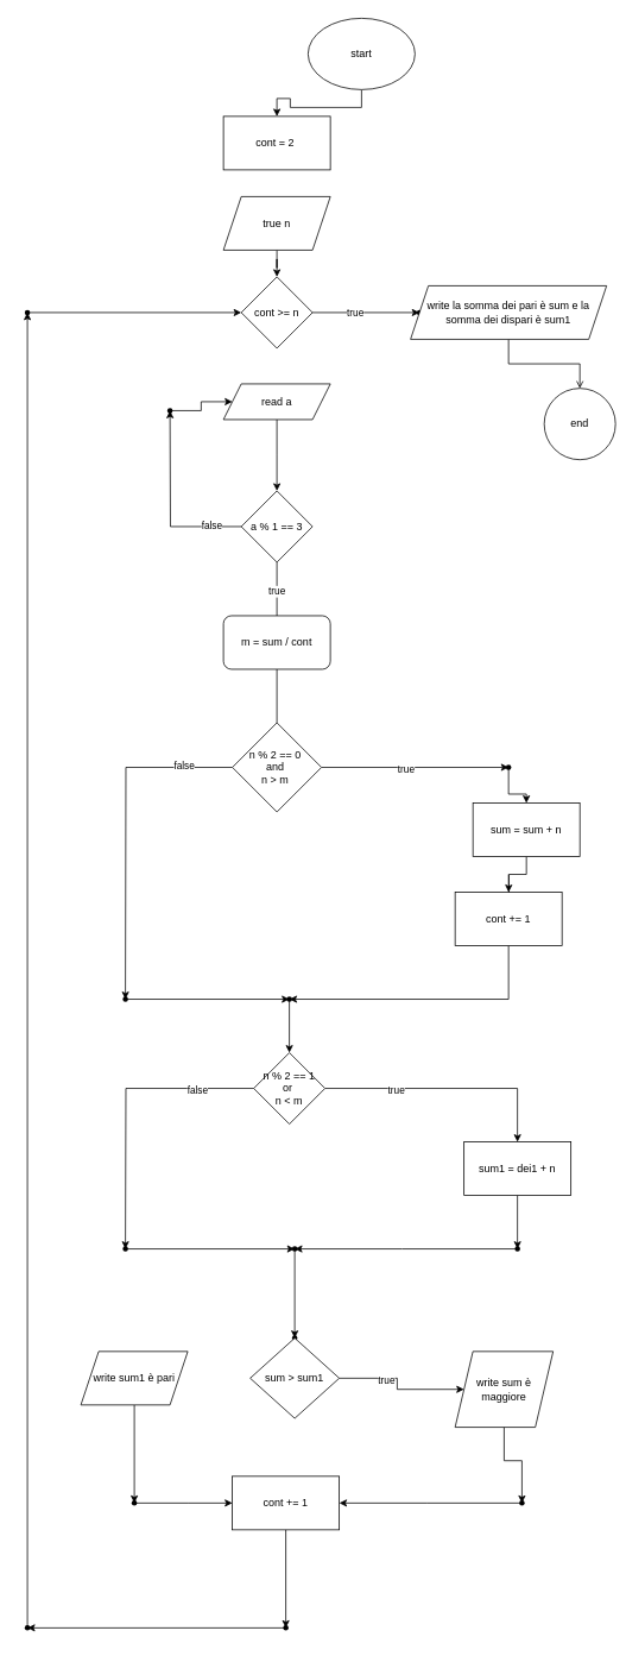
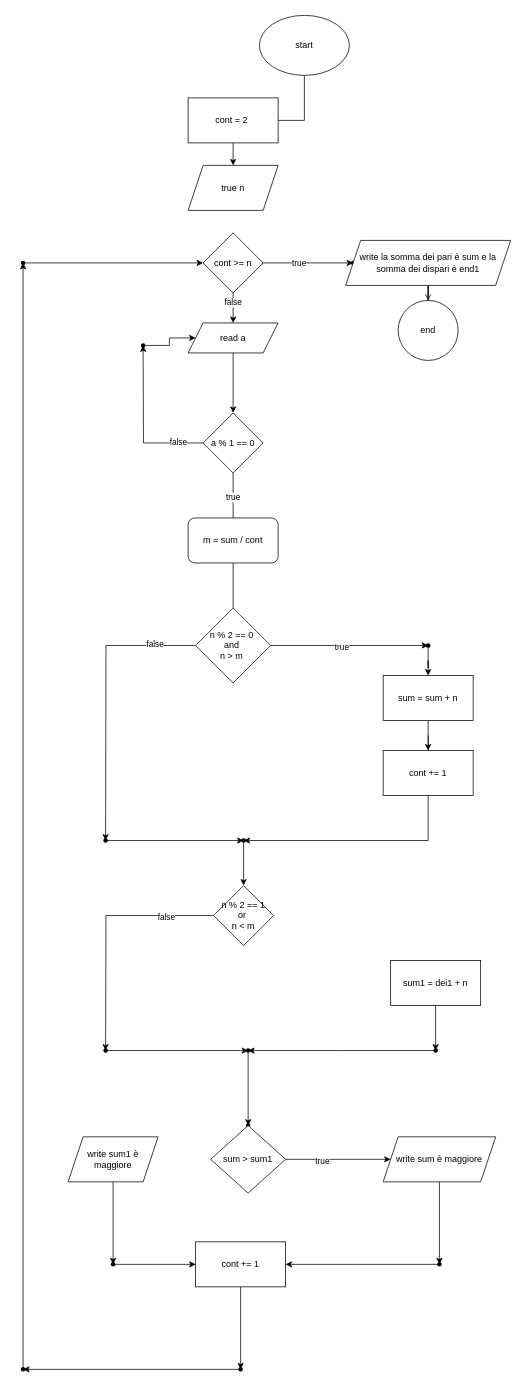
- <mxCell id="2" value="" style="edgeStyle=orthogonalEdgeStyle;rounded=0;orthogonalLoop=1;jettySize=auto;html=1;" edge="1" parent="1" source="3" target="11"><mxGeometry relative="1" as="geometry" /></mxCell>
+ <mxCell id="2" value="" style="edgeStyle=orthogonalEdgeStyle;rounded=0;orthogonalLoop=1;jettySize=auto;html=1;" edge="1" parent="1" source="3" target="5"><mxGeometry relative="1" as="geometry" /></mxCell>
- <mxCell id="4" value="" style="edgeStyle=orthogonalEdgeStyle;rounded=0;orthogonalLoop=1;jettySize=auto;html=1;" edge="1" parent="1" source="5" target="10"><mxGeometry relative="1" as="geometry" /></mxCell>
- <mxCell id="73" value="write la somma dei pari è sum e la somma dei dispari è sum1" style="shape=parallelogram;perimeter=parallelogramPerimeter;whiteSpace=wrap;html=1;fixedSize=1;" vertex="1" parent="1"><mxGeometry x="460" y="320" width="220" height="60" as="geometry" /></mxCell>
+ <mxCell id="73" value="write la somma dei pari è sum e la somma dei dispari è end1" style="shape=parallelogram;perimeter=parallelogramPerimeter;whiteSpace=wrap;html=1;fixedSize=1;" vertex="1" parent="1"><mxGeometry x="460" y="320" width="220" height="60" as="geometry" /></mxCell>
+ <mxCell id="6" value="" style="edgeStyle=orthogonalEdgeStyle;rounded=0;orthogonalLoop=1;jettySize=auto;html=1;" edge="1" parent="1" source="10" target="13"><mxGeometry relative="1" as="geometry" /></mxCell>
+ <mxCell id="7" value="false" style="edgeLabel;html=1;align=center;verticalAlign=middle;resizable=0;points=[];" vertex="1" connectable="0" parent="6"><mxGeometry x="-0.41" y="-1" relative="1" as="geometry"><mxPoint as="offset" /></mxGeometry></mxCell>
- <mxCell id="74" value="end" style="ellipse;whiteSpace=wrap;html=1;" vertex="1" parent="1"><mxGeometry x="610" y="435" width="80" height="80" as="geometry" /></mxCell>
+ <mxCell id="74" value="end" style="ellipse;whiteSpace=wrap;html=1;" vertex="1" parent="1"><mxGeometry x="530" y="400" width="80" height="80" as="geometry" /></mxCell>
- <mxCell id="18" value="a % 1 == 3" style="rhombus;whiteSpace=wrap;html=1;" vertex="1" parent="1"><mxGeometry x="270" y="550" width="80" height="80" as="geometry" /></mxCell>
+ <mxCell id="18" value="a % 1 == 0" style="rhombus;whiteSpace=wrap;html=1;" vertex="1" parent="1"><mxGeometry x="270" y="550" width="80" height="80" as="geometry" /></mxCell>
- <mxCell id="27" value="sum = sum + n" style="rounded=0;whiteSpace=wrap;html=1;" vertex="1" parent="1"><mxGeometry x="530" y="900" width="120" height="60" as="geometry" /></mxCell>
+ <mxCell id="27" value="sum = sum + n" style="rounded=0;whiteSpace=wrap;html=1;" vertex="1" parent="1"><mxGeometry x="510" y="900" width="120" height="60" as="geometry" /></mxCell>
- <mxCell id="35" value="" style="edgeStyle=orthogonalEdgeStyle;rounded=0;orthogonalLoop=1;jettySize=auto;html=1;" edge="1" parent="1" source="39" target="41"><mxGeometry relative="1" as="geometry" /></mxCell>
- <mxCell id="36" value="true" style="edgeLabel;html=1;align=center;verticalAlign=middle;resizable=0;points=[];" vertex="1" connectable="0" parent="35"><mxGeometry x="-0.427" y="-1" relative="1" as="geometry"><mxPoint as="offset" /></mxGeometry></mxCell>
- <mxCell id="58" value="write sum1 è pari" style="shape=parallelogram;perimeter=parallelogramPerimeter;whiteSpace=wrap;html=1;fixedSize=1;" vertex="1" parent="1"><mxGeometry x="90" y="1515" width="120" height="60" as="geometry" /></mxCell>
+ <mxCell id="58" value="write sum1 è maggiore" style="shape=parallelogram;perimeter=parallelogramPerimeter;whiteSpace=wrap;html=1;fixedSize=1;" vertex="1" parent="1"><mxGeometry x="90" y="1515" width="120" height="60" as="geometry" /></mxCell>
- <mxCell id="56" value="write sum è maggiore" style="shape=parallelogram;perimeter=parallelogramPerimeter;whiteSpace=wrap;html=1;fixedSize=1;" vertex="1" parent="1"><mxGeometry x="510" y="1515" width="110" height="85" as="geometry" /></mxCell>
+ <mxCell id="56" value="write sum è maggiore" style="shape=parallelogram;perimeter=parallelogramPerimeter;whiteSpace=wrap;html=1;fixedSize=1;" vertex="1" parent="1"><mxGeometry x="510" y="1515" width="150" height="60" as="geometry" /></mxCell>
